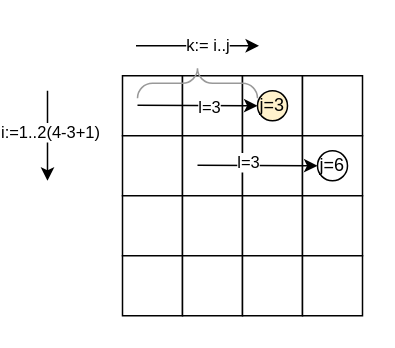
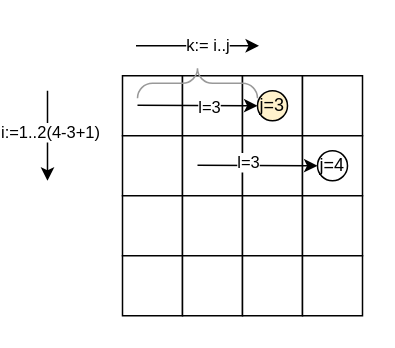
- <mxCell id="24" value="j=6" style="ellipse;whiteSpace=wrap;html=1;aspect=fixed;" vertex="1" parent="1"><mxGeometry x="200" y="100" width="20" height="20" as="geometry" /></mxCell>
+ <mxCell id="24" value="j=4" style="ellipse;whiteSpace=wrap;html=1;aspect=fixed;" vertex="1" parent="1"><mxGeometry x="200" y="100" width="20" height="20" as="geometry" /></mxCell>
